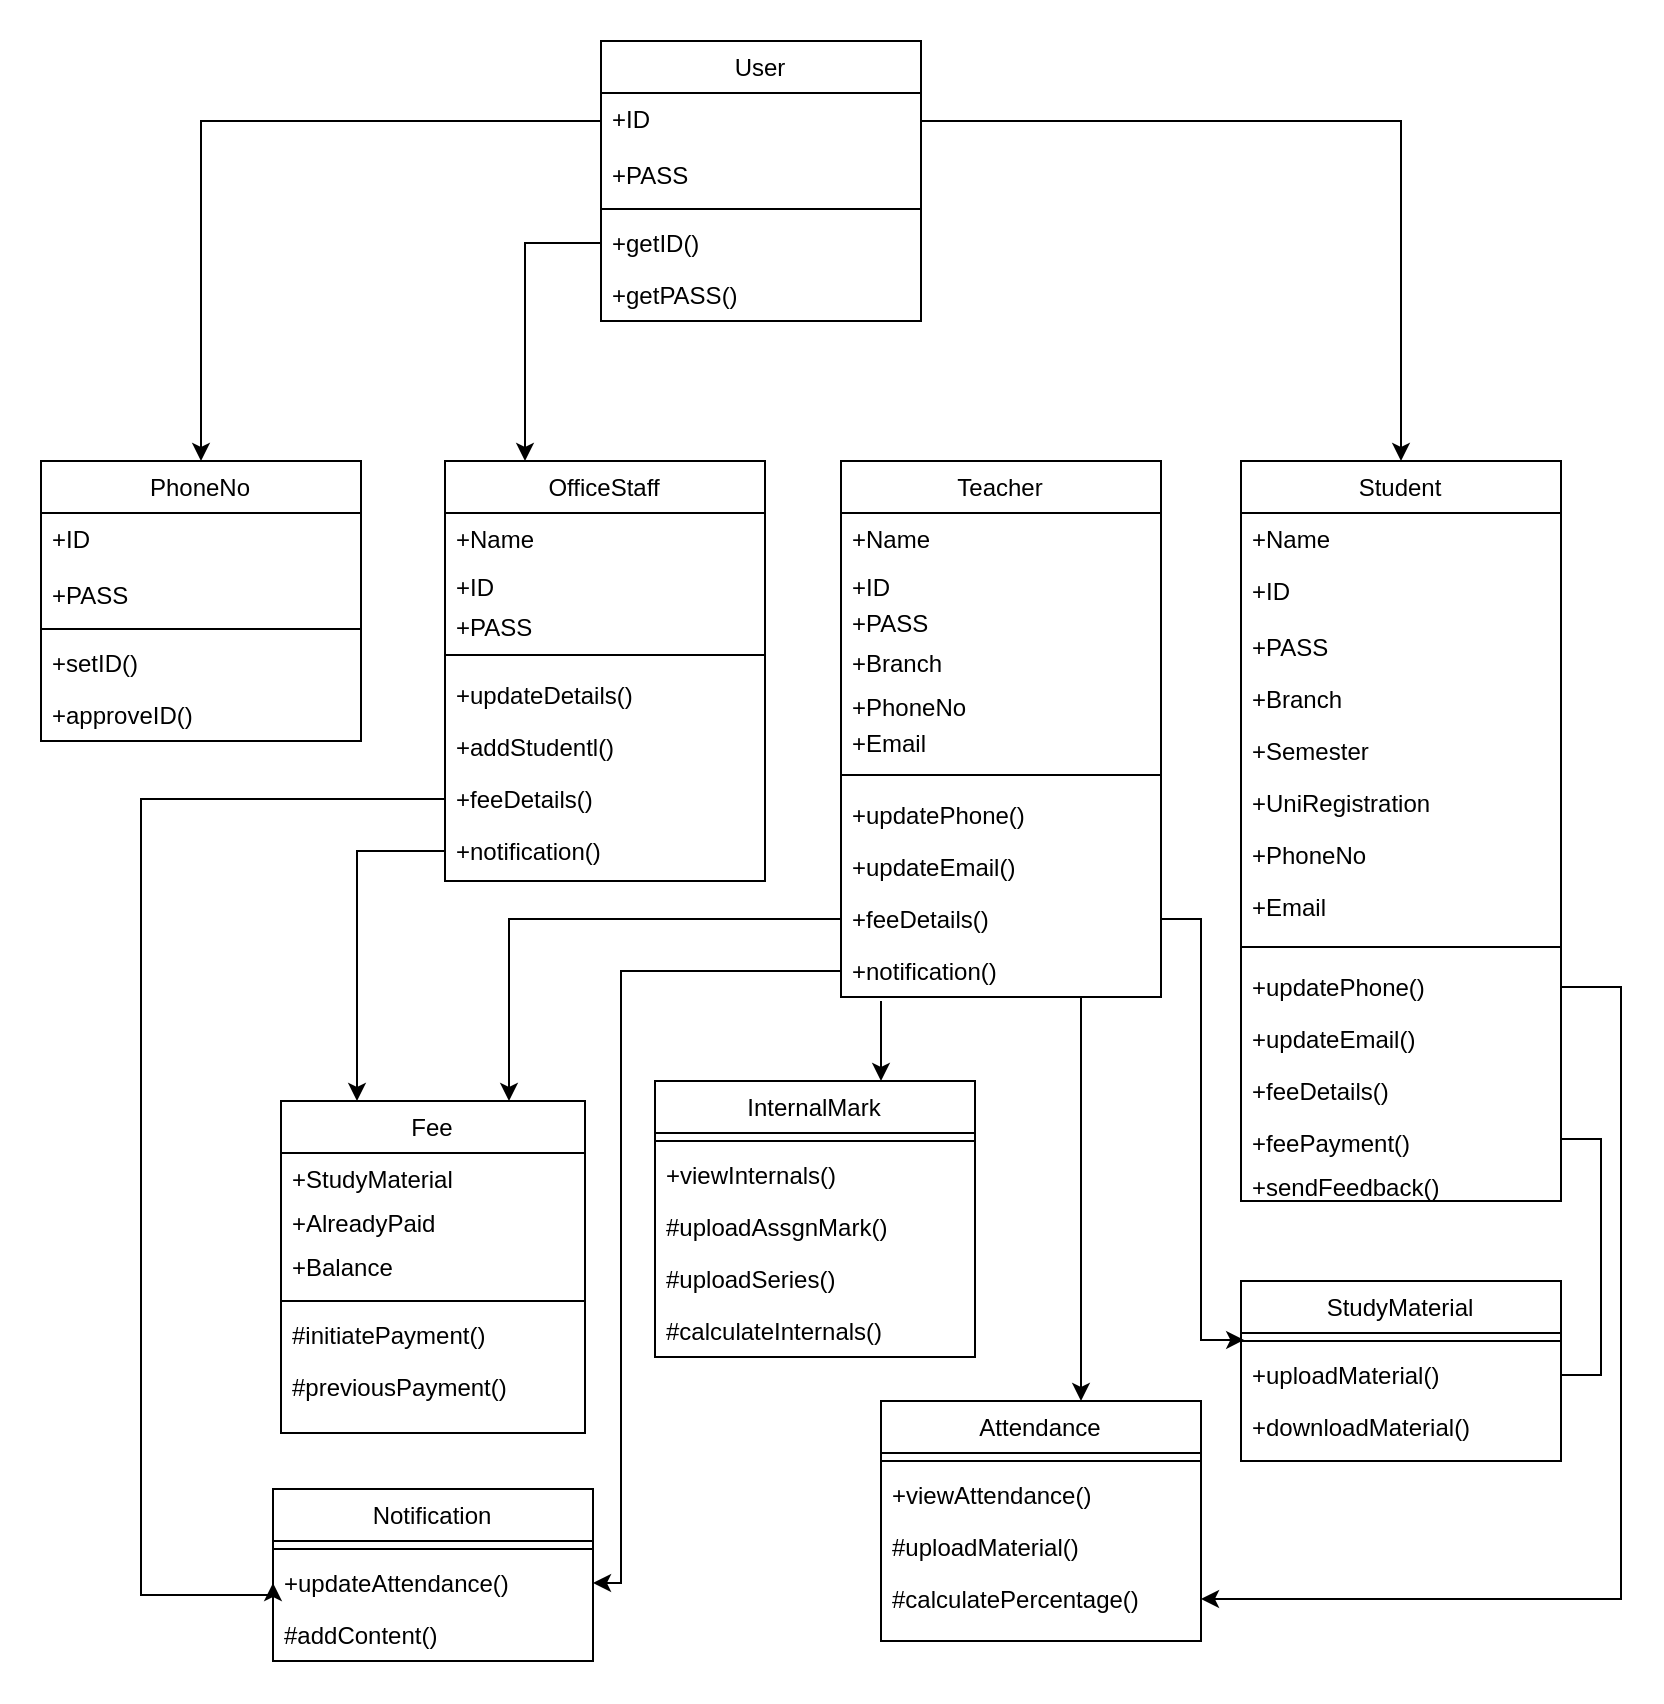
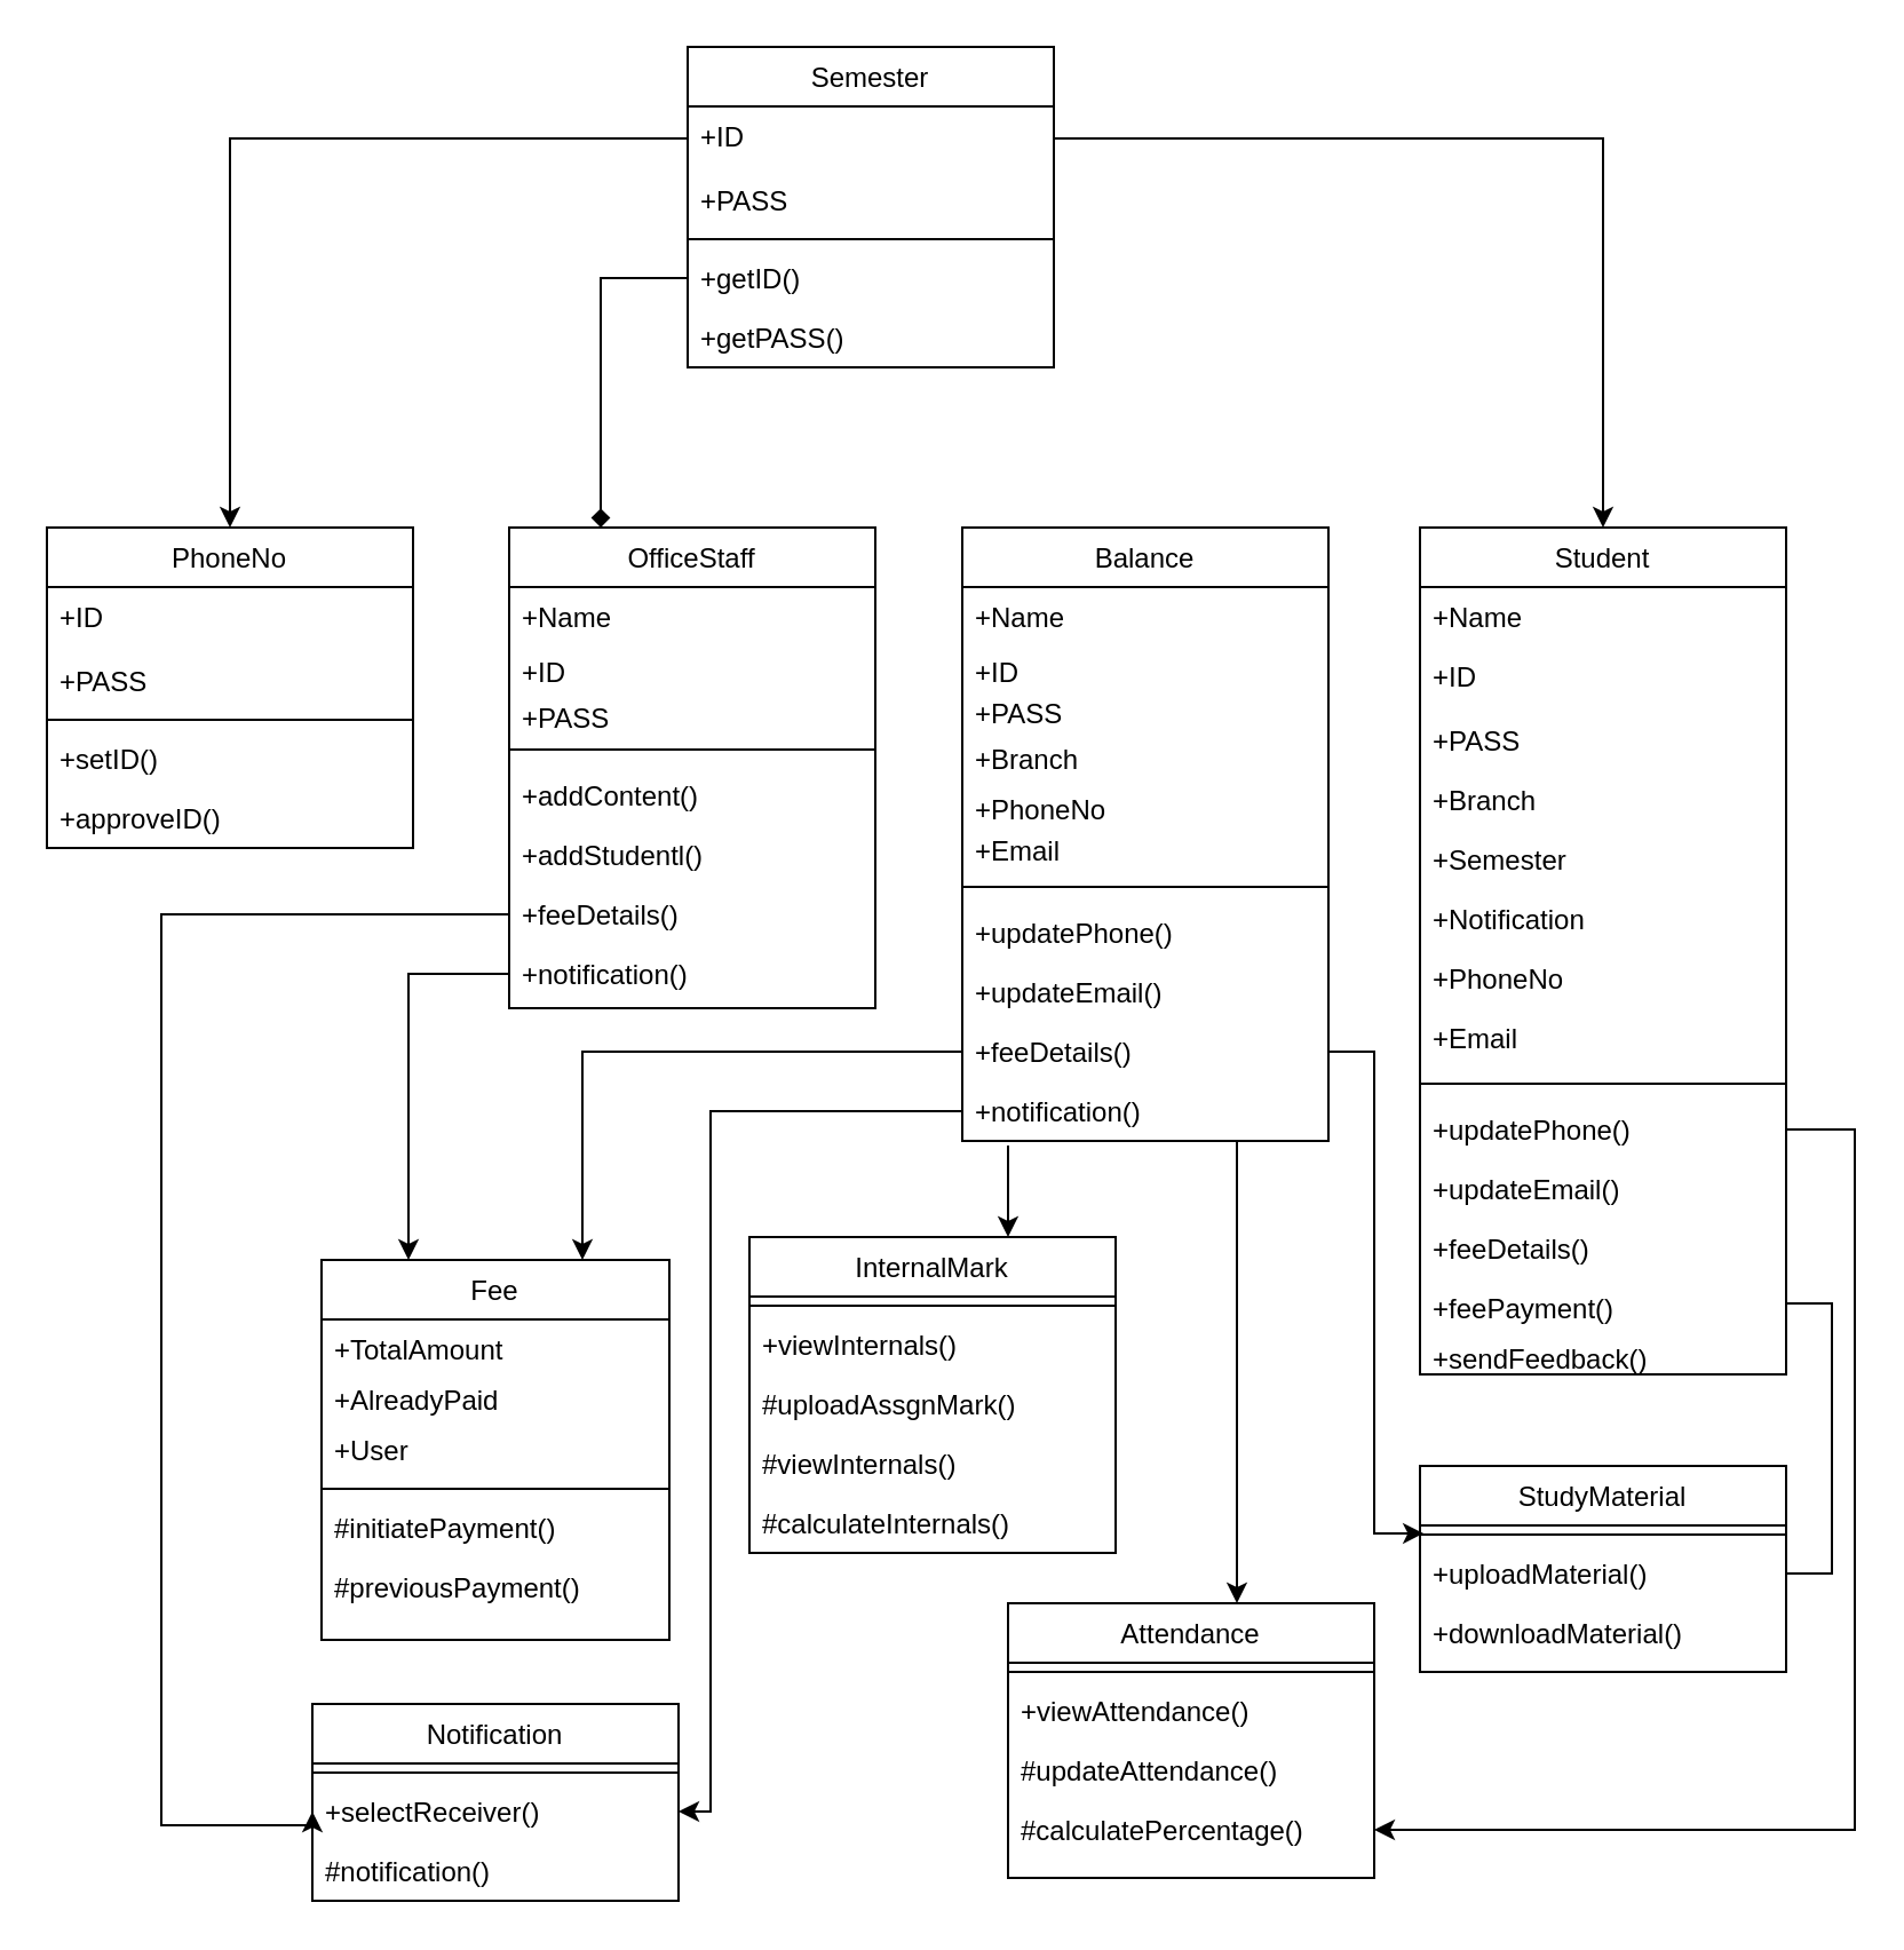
- <mxCell id="2" value="User" style="swimlane;fontStyle=0;align=center;verticalAlign=top;childLayout=stackLayout;horizontal=1;startSize=26;horizontalStack=0;resizeParent=1;resizeLast=0;collapsible=1;marginBottom=0;rounded=0;shadow=0;strokeWidth=1;" parent="1" vertex="1"><mxGeometry x="300" y="20" width="160" height="140" as="geometry"><mxRectangle x="230" y="140" width="160" height="26" as="alternateBounds" /></mxGeometry></mxCell>
+ <mxCell id="2" value="Semester" style="swimlane;fontStyle=0;align=center;verticalAlign=top;childLayout=stackLayout;horizontal=1;startSize=26;horizontalStack=0;resizeParent=1;resizeLast=0;collapsible=1;marginBottom=0;rounded=0;shadow=0;strokeWidth=1;" parent="1" vertex="1"><mxGeometry x="300" y="20" width="160" height="140" as="geometry"><mxRectangle x="230" y="140" width="160" height="26" as="alternateBounds" /></mxGeometry></mxCell>
- <mxCell id="78" style="edgeStyle=orthogonalEdgeStyle;rounded=0;orthogonalLoop=1;jettySize=auto;html=1;exitX=0;exitY=0.5;exitDx=0;exitDy=0;entryX=0.25;entryY=0;entryDx=0;entryDy=0;" edge="1" parent="1" source="6" target="56"><mxGeometry relative="1" as="geometry" /></mxCell>
+ <mxCell id="78" style="edgeStyle=orthogonalEdgeStyle;rounded=0;orthogonalLoop=1;jettySize=auto;html=1;exitX=0;exitY=0.5;exitDx=0;exitDy=0;entryX=0.25;entryY=0;entryDx=0;entryDy=0;endArrow=diamond;" edge="1" parent="1" source="6" target="56"><mxGeometry relative="1" as="geometry" /></mxCell>
- <mxCell id="40" value="Teacher" style="swimlane;fontStyle=0;align=center;verticalAlign=top;childLayout=stackLayout;horizontal=1;startSize=26;horizontalStack=0;resizeParent=1;resizeLast=0;collapsible=1;marginBottom=0;rounded=0;shadow=0;strokeWidth=1;" vertex="1" parent="1"><mxGeometry x="420" y="230" width="160" height="268" as="geometry"><mxRectangle x="340" y="380" width="170" height="26" as="alternateBounds" /></mxGeometry></mxCell>
+ <mxCell id="40" value="Balance" style="swimlane;fontStyle=0;align=center;verticalAlign=top;childLayout=stackLayout;horizontal=1;startSize=26;horizontalStack=0;resizeParent=1;resizeLast=0;collapsible=1;marginBottom=0;rounded=0;shadow=0;strokeWidth=1;" vertex="1" parent="1"><mxGeometry x="420" y="230" width="160" height="268" as="geometry"><mxRectangle x="340" y="380" width="170" height="26" as="alternateBounds" /></mxGeometry></mxCell>
- <mxCell id="61" value="+updateDetails()" style="text;align=left;verticalAlign=top;spacingLeft=4;spacingRight=4;overflow=hidden;rotatable=0;points=[[0,0.5],[1,0.5]];portConstraint=eastwest;" vertex="1" parent="56"><mxGeometry y="104" width="160" height="26" as="geometry" /></mxCell>
+ <mxCell id="61" value="+addContent()" style="text;align=left;verticalAlign=top;spacingLeft=4;spacingRight=4;overflow=hidden;rotatable=0;points=[[0,0.5],[1,0.5]];portConstraint=eastwest;" vertex="1" parent="56"><mxGeometry y="104" width="160" height="26" as="geometry" /></mxCell>
- <mxCell id="18" value="+UniRegistration" style="text;align=left;verticalAlign=top;spacingLeft=4;spacingRight=4;overflow=hidden;rotatable=0;points=[[0,0.5],[1,0.5]];portConstraint=eastwest;" vertex="1" parent="12"><mxGeometry y="158" width="160" height="26" as="geometry" /></mxCell>
+ <mxCell id="18" value="+Notification" style="text;align=left;verticalAlign=top;spacingLeft=4;spacingRight=4;overflow=hidden;rotatable=0;points=[[0,0.5],[1,0.5]];portConstraint=eastwest;" vertex="1" parent="12"><mxGeometry y="158" width="160" height="26" as="geometry" /></mxCell>
- <mxCell id="28" value="+StudyMaterial" style="text;align=left;verticalAlign=top;spacingLeft=4;spacingRight=4;overflow=hidden;rotatable=0;points=[[0,0.5],[1,0.5]];portConstraint=eastwest;" parent="27" vertex="1"><mxGeometry y="26" width="152" height="22" as="geometry" /></mxCell>
+ <mxCell id="28" value="+TotalAmount" style="text;align=left;verticalAlign=top;spacingLeft=4;spacingRight=4;overflow=hidden;rotatable=0;points=[[0,0.5],[1,0.5]];portConstraint=eastwest;" parent="27" vertex="1"><mxGeometry y="26" width="152" height="22" as="geometry" /></mxCell>
- <mxCell id="30" value="+Balance" style="text;align=left;verticalAlign=top;spacingLeft=4;spacingRight=4;overflow=hidden;rotatable=0;points=[[0,0.5],[1,0.5]];portConstraint=eastwest;rounded=0;shadow=0;html=0;" parent="27" vertex="1"><mxGeometry y="70" width="152" height="26" as="geometry" /></mxCell>
+ <mxCell id="30" value="+User" style="text;align=left;verticalAlign=top;spacingLeft=4;spacingRight=4;overflow=hidden;rotatable=0;points=[[0,0.5],[1,0.5]];portConstraint=eastwest;rounded=0;shadow=0;html=0;" parent="27" vertex="1"><mxGeometry y="70" width="152" height="26" as="geometry" /></mxCell>
- <mxCell id="70" value="#uploadSeries()" style="text;align=left;verticalAlign=top;spacingLeft=4;spacingRight=4;overflow=hidden;rotatable=0;points=[[0,0.5],[1,0.5]];portConstraint=eastwest;" vertex="1" parent="65"><mxGeometry y="86" width="160" height="26" as="geometry" /></mxCell>
+ <mxCell id="70" value="#viewInternals()" style="text;align=left;verticalAlign=top;spacingLeft=4;spacingRight=4;overflow=hidden;rotatable=0;points=[[0,0.5],[1,0.5]];portConstraint=eastwest;" vertex="1" parent="65"><mxGeometry y="86" width="160" height="26" as="geometry" /></mxCell>
- <mxCell id="54" value="#uploadMaterial()" style="text;align=left;verticalAlign=top;spacingLeft=4;spacingRight=4;overflow=hidden;rotatable=0;points=[[0,0.5],[1,0.5]];portConstraint=eastwest;" vertex="1" parent="51"><mxGeometry y="60" width="160" height="26" as="geometry" /></mxCell>
+ <mxCell id="54" value="#updateAttendance()" style="text;align=left;verticalAlign=top;spacingLeft=4;spacingRight=4;overflow=hidden;rotatable=0;points=[[0,0.5],[1,0.5]];portConstraint=eastwest;" vertex="1" parent="51"><mxGeometry y="60" width="160" height="26" as="geometry" /></mxCell>
- <mxCell id="74" value="+updateAttendance()" style="text;align=left;verticalAlign=top;spacingLeft=4;spacingRight=4;overflow=hidden;rotatable=0;points=[[0,0.5],[1,0.5]];portConstraint=eastwest;" vertex="1" parent="72"><mxGeometry y="34" width="160" height="26" as="geometry" /></mxCell>
+ <mxCell id="74" value="+selectReceiver()" style="text;align=left;verticalAlign=top;spacingLeft=4;spacingRight=4;overflow=hidden;rotatable=0;points=[[0,0.5],[1,0.5]];portConstraint=eastwest;" vertex="1" parent="72"><mxGeometry y="34" width="160" height="26" as="geometry" /></mxCell>
- <mxCell id="75" value="#addContent()" style="text;align=left;verticalAlign=top;spacingLeft=4;spacingRight=4;overflow=hidden;rotatable=0;points=[[0,0.5],[1,0.5]];portConstraint=eastwest;" vertex="1" parent="72"><mxGeometry y="60" width="160" height="26" as="geometry" /></mxCell>
+ <mxCell id="75" value="#notification()" style="text;align=left;verticalAlign=top;spacingLeft=4;spacingRight=4;overflow=hidden;rotatable=0;points=[[0,0.5],[1,0.5]];portConstraint=eastwest;" vertex="1" parent="72"><mxGeometry y="60" width="160" height="26" as="geometry" /></mxCell>
